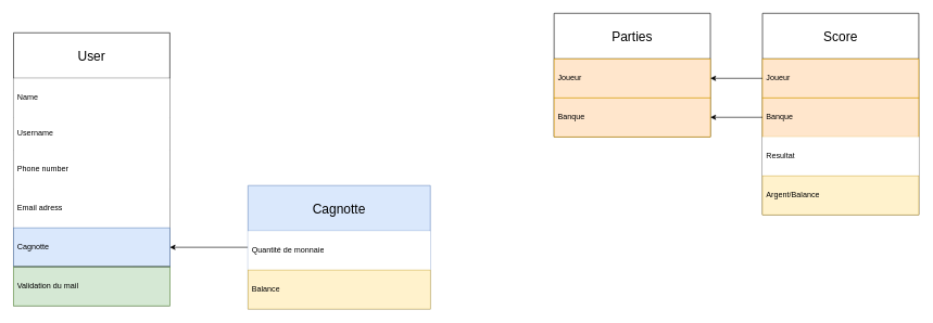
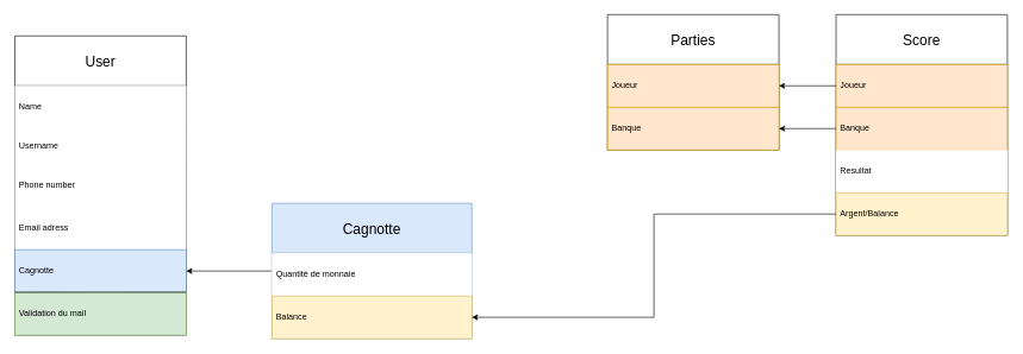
+ <mxCell id="24" style="edgeStyle=orthogonalEdgeStyle;rounded=0;orthogonalLoop=1;jettySize=auto;html=1;" edge="1" parent="1" source="21" target="13"><mxGeometry relative="1" as="geometry" /></mxCell>
